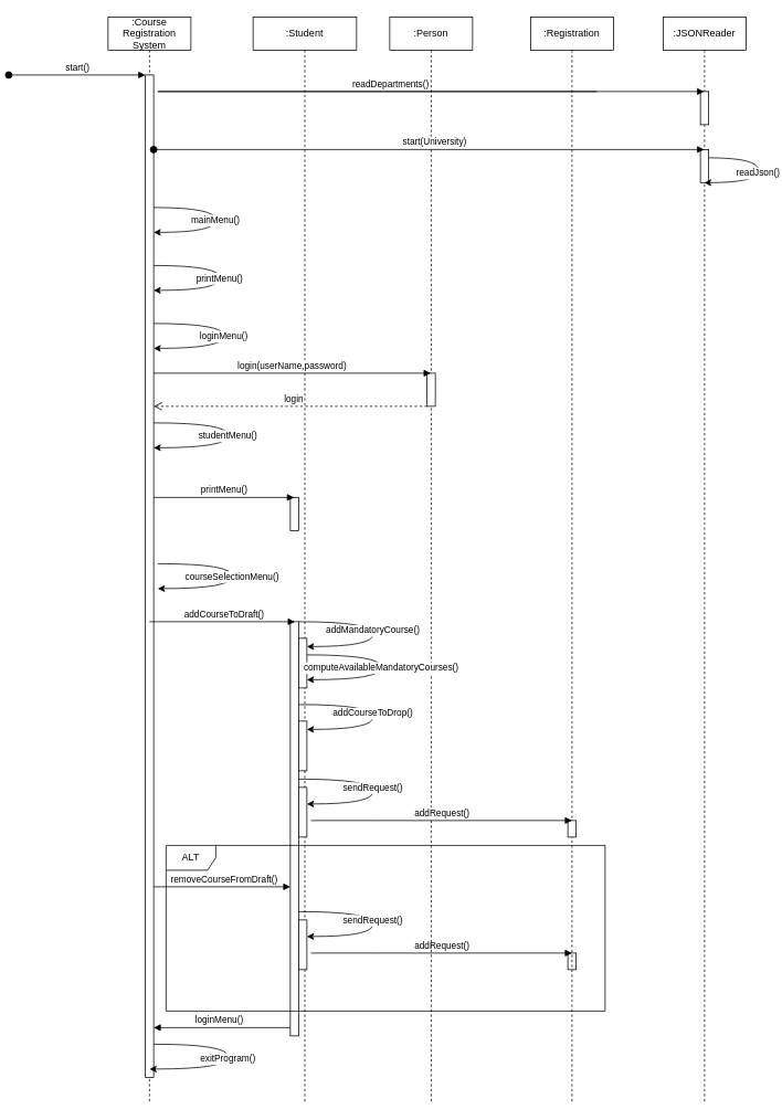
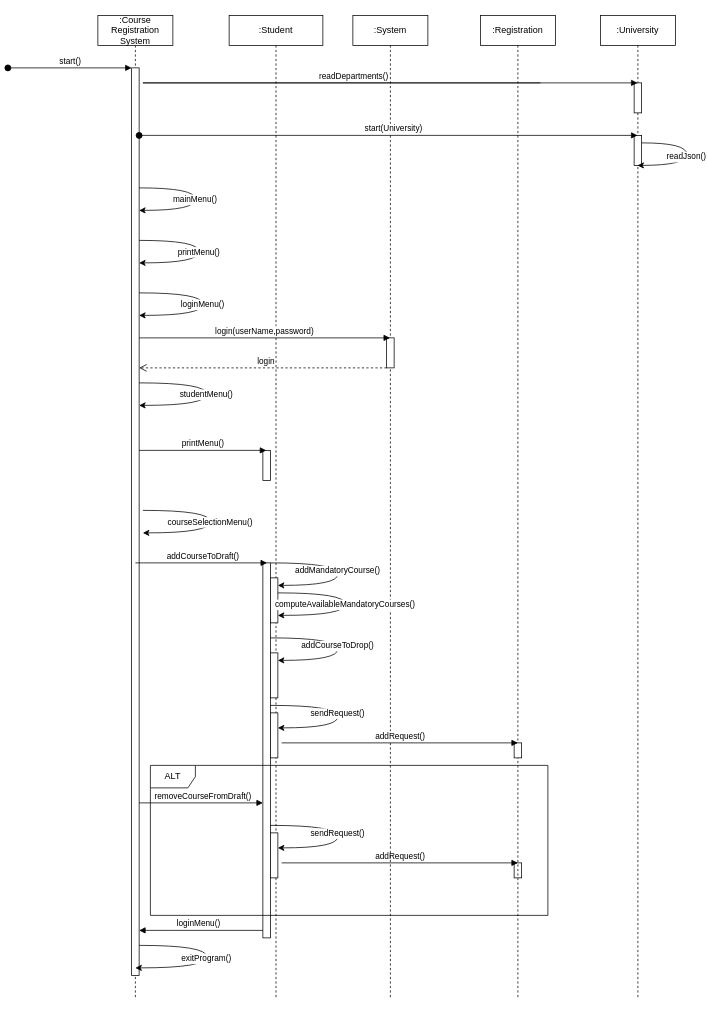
- <mxCell id="13" value=":Person" style="shape=umlLifeline;perimeter=lifelinePerimeter;whiteSpace=wrap;html=1;container=0;dropTarget=0;collapsible=0;recursiveResize=0;outlineConnect=0;portConstraint=eastwest;newEdgeStyle={&quot;edgeStyle&quot;:&quot;elbowEdgeStyle&quot;,&quot;elbow&quot;:&quot;vertical&quot;,&quot;curved&quot;:0,&quot;rounded&quot;:0};" parent="1" vertex="1"><mxGeometry x="360" y="20" width="100" height="1310" as="geometry" /></mxCell>
+ <mxCell id="13" value=":System" style="shape=umlLifeline;perimeter=lifelinePerimeter;whiteSpace=wrap;html=1;container=0;dropTarget=0;collapsible=0;recursiveResize=0;outlineConnect=0;portConstraint=eastwest;newEdgeStyle={&quot;edgeStyle&quot;:&quot;elbowEdgeStyle&quot;,&quot;elbow&quot;:&quot;vertical&quot;,&quot;curved&quot;:0,&quot;rounded&quot;:0};" parent="1" vertex="1"><mxGeometry x="360" y="20" width="100" height="1310" as="geometry" /></mxCell>
- <mxCell id="22" value=":JSONReader" style="shape=umlLifeline;perimeter=lifelinePerimeter;whiteSpace=wrap;html=1;container=0;dropTarget=0;collapsible=0;recursiveResize=0;outlineConnect=0;portConstraint=eastwest;newEdgeStyle={&quot;edgeStyle&quot;:&quot;elbowEdgeStyle&quot;,&quot;elbow&quot;:&quot;vertical&quot;,&quot;curved&quot;:0,&quot;rounded&quot;:0};" parent="1" vertex="1"><mxGeometry x="690" y="20" width="100" height="1310" as="geometry" /></mxCell>
+ <mxCell id="22" value=":University" style="shape=umlLifeline;perimeter=lifelinePerimeter;whiteSpace=wrap;html=1;container=0;dropTarget=0;collapsible=0;recursiveResize=0;outlineConnect=0;portConstraint=eastwest;newEdgeStyle={&quot;edgeStyle&quot;:&quot;elbowEdgeStyle&quot;,&quot;elbow&quot;:&quot;vertical&quot;,&quot;curved&quot;:0,&quot;rounded&quot;:0};" parent="1" vertex="1"><mxGeometry x="690" y="20" width="100" height="1310" as="geometry" /></mxCell>
